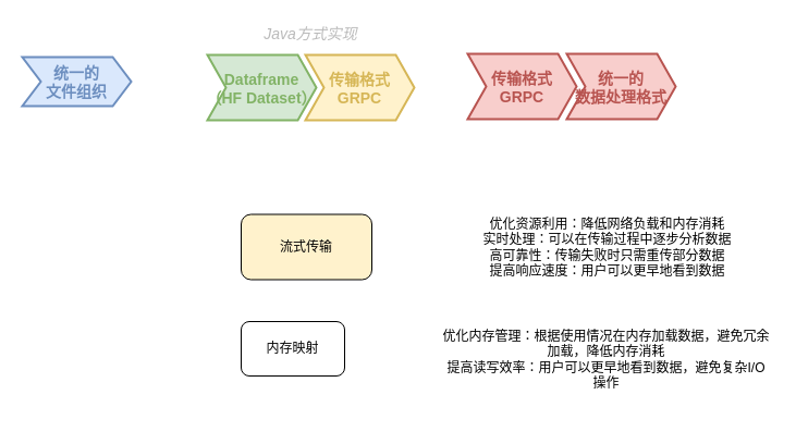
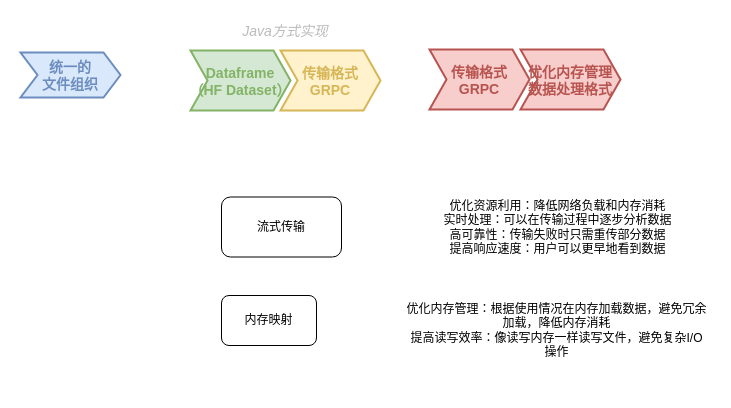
- <mxCell id="7" value="统一的&#10;数据处理格式" style="shape=step;perimeter=stepPerimeter;strokeColor=#B85450;fontFamily=Helvetica;fontSize=14;fontColor=#B85450;fillColor=#f8cecc;fixedSize=1;size=17;fontStyle=1;strokeWidth=2;spacingTop=0;points=[];" parent="1" vertex="1"><mxGeometry x="520" y="49" width="100" height="60" as="geometry" /></mxCell>
+ <mxCell id="7" value="优化内存管理&#10;数据处理格式" style="shape=step;perimeter=stepPerimeter;strokeColor=#B85450;fontFamily=Helvetica;fontSize=14;fontColor=#B85450;fillColor=#f8cecc;fixedSize=1;size=17;fontStyle=1;strokeWidth=2;spacingTop=0;points=[];" parent="1" vertex="1"><mxGeometry x="520" y="49" width="100" height="60" as="geometry" /></mxCell>
- <mxCell id="8" value="流式传输" style="rounded=1;whiteSpace=wrap;html=1;fillColor=#fff2cc;" vertex="1" parent="1"><mxGeometry x="221" y="196.5" width="120" height="60" as="geometry" /></mxCell>
+ <mxCell id="8" value="流式传输" style="rounded=1;whiteSpace=wrap;html=1;" vertex="1" parent="1"><mxGeometry x="221" y="196.5" width="120" height="60" as="geometry" /></mxCell>
- <mxCell id="11" value="&lt;div&gt;优化内存管理：根据使用情况在内存加载数据，避免冗余加载，降低内存消耗&lt;/div&gt;提高读写效率：用户可以更早地看到数据，避免复杂I/O操作" style="text;html=1;align=center;verticalAlign=middle;whiteSpace=wrap;rounded=0;" vertex="1" parent="1"><mxGeometry x="405" y="273" width="303" height="113" as="geometry" /></mxCell>
+ <mxCell id="11" value="&lt;div&gt;优化内存管理：根据使用情况在内存加载数据，避免冗余加载，降低内存消耗&lt;/div&gt;提高读写效率：像读写内存一样读写文件，避免复杂I/O操作" style="text;html=1;align=center;verticalAlign=middle;whiteSpace=wrap;rounded=0;" vertex="1" parent="1"><mxGeometry x="405" y="273" width="303" height="113" as="geometry" /></mxCell>
